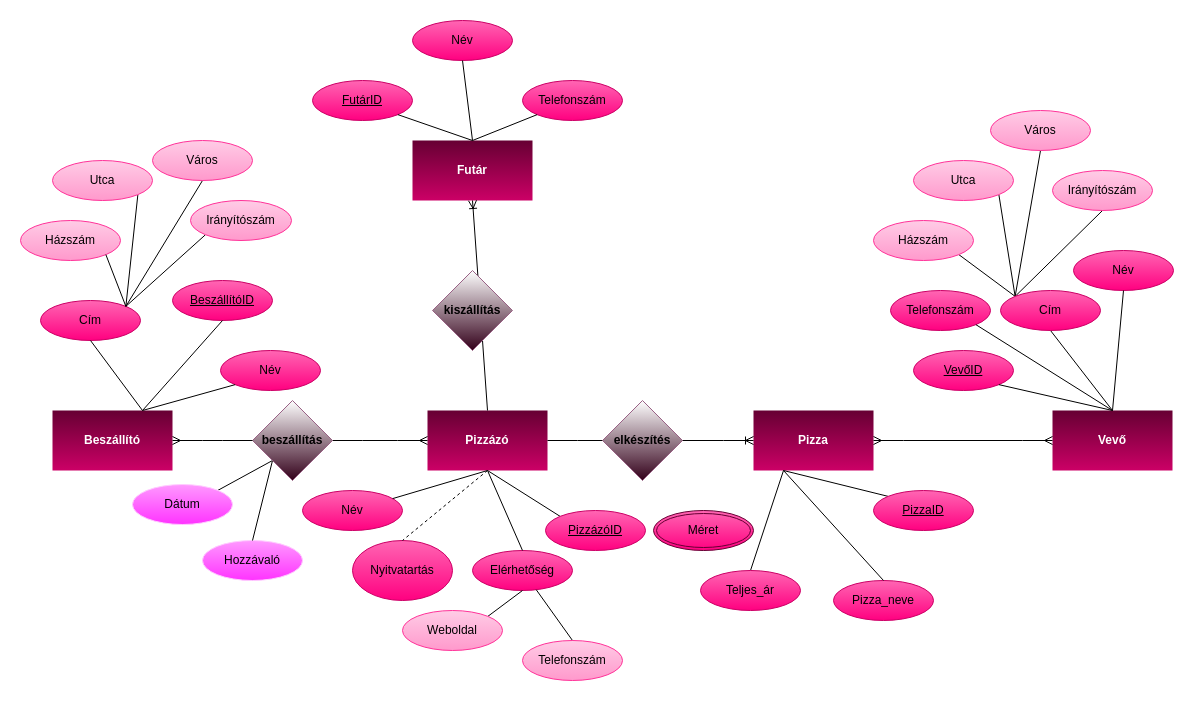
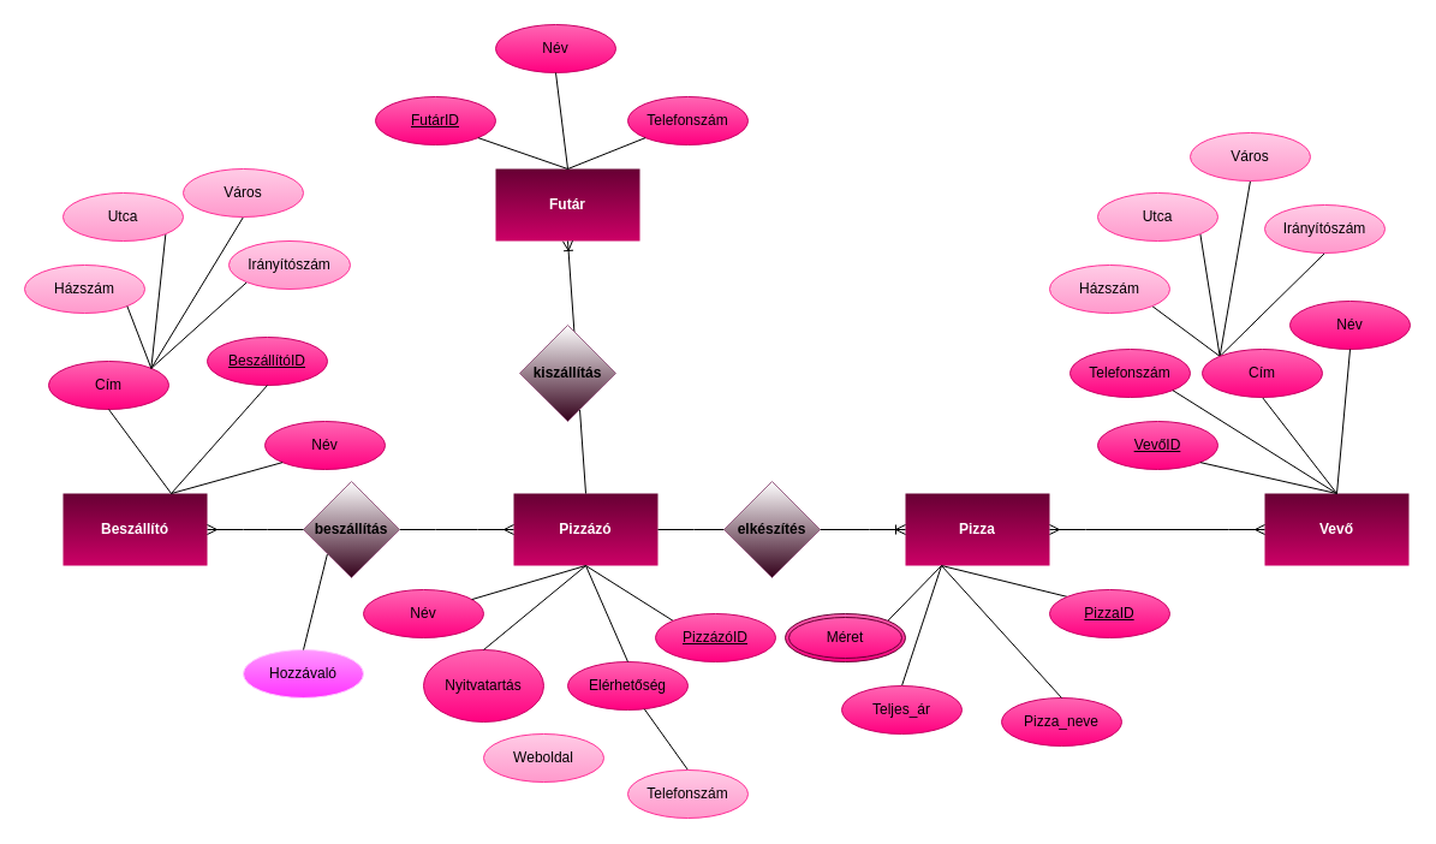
- <mxCell id="32" value="" style="endArrow=none;html=1;rounded=0;exitX=0;exitY=1;exitDx=0;exitDy=0;entryX=1;entryY=0;entryDx=0;entryDy=0;" parent="1" source="43" target="42" edge="1"><mxGeometry relative="1" as="geometry"><mxPoint x="563" y="509" as="sourcePoint" /><mxPoint x="488.355" y="485.858" as="targetPoint" /></mxGeometry></mxCell>
+ <mxCell id="46" value="" style="endArrow=none;html=1;rounded=0;entryX=1;entryY=0;entryDx=0;entryDy=0;exitX=0.25;exitY=1;exitDx=0;exitDy=0;" parent="1" source="5" target="54" edge="1"><mxGeometry relative="1" as="geometry"><mxPoint x="320" y="230" as="sourcePoint" /><mxPoint x="480" y="230" as="targetPoint" /></mxGeometry></mxCell>
- <mxCell id="42" value="Dátum" style="ellipse;whiteSpace=wrap;html=1;rounded=0;shadow=0;strokeColor=#FFCCFF;fillColor=#FF99FF;gradientDirection=south;gradientColor=#FF33FF;" parent="1" vertex="1"><mxGeometry x="132" y="484" width="100" height="40" as="geometry" /></mxCell>
- <mxCell id="27" value="" style="endArrow=none;html=1;rounded=0;exitX=0.5;exitY=1;exitDx=0;exitDy=0;entryX=0.5;entryY=0;entryDx=0;entryDy=0;dashed=1;" parent="1" source="3" target="11" edge="1"><mxGeometry relative="1" as="geometry"><mxPoint x="733" y="370" as="sourcePoint" /><mxPoint x="893" y="370" as="targetPoint" /></mxGeometry></mxCell>
+ <mxCell id="27" value="" style="endArrow=none;html=1;rounded=0;exitX=0.5;exitY=1;exitDx=0;exitDy=0;entryX=0.5;entryY=0;entryDx=0;entryDy=0;" parent="1" source="3" target="11" edge="1"><mxGeometry relative="1" as="geometry"><mxPoint x="733" y="370" as="sourcePoint" /><mxPoint x="893" y="370" as="targetPoint" /></mxGeometry></mxCell>
- <mxCell id="30" value="" style="endArrow=none;html=1;rounded=0;exitX=0.5;exitY=1;exitDx=0;exitDy=0;entryX=1;entryY=0;entryDx=0;entryDy=0;" parent="1" source="10" target="35" edge="1"><mxGeometry relative="1" as="geometry"><mxPoint x="853" y="569" as="sourcePoint" /><mxPoint x="1013" y="569" as="targetPoint" /></mxGeometry></mxCell>
